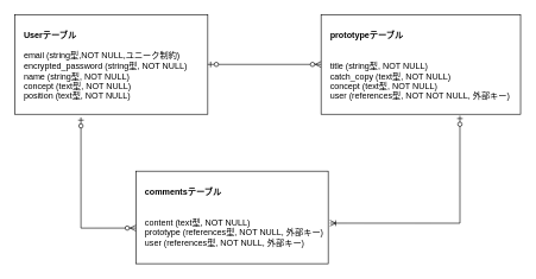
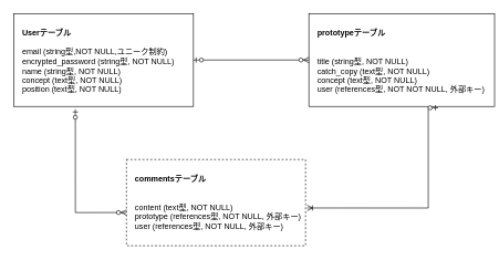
- <mxCell id="3" value="&lt;b&gt;prototypeテーブル&lt;br&gt;&lt;/b&gt;&lt;br&gt;&lt;br&gt;title (string型, NOT NULL)&lt;br&gt;catch_copy (text型, NOT NULL)&lt;br&gt;concept (text型, NOT NULL)&lt;br&gt;user (references型, NOT NOT NULL, 外部キー)" style="rounded=0;whiteSpace=wrap;html=1;align=left;spacingTop=3;spacingLeft=11;" vertex="1" parent="1"><mxGeometry x="450" y="20" width="280" height="140" as="geometry" /></mxCell>
+ <mxCell id="3" value="&lt;b&gt;prototypeテーブル&lt;br&gt;&lt;/b&gt;&lt;br&gt;&lt;br&gt;title (string型, NOT NULL)&lt;br&gt;catch_copy (text型, NOT NULL)&lt;br&gt;concept (text型, NOT NULL)&lt;br&gt;user (references型, NOT NOT NULL, 外部キー)" style="rounded=0;whiteSpace=wrap;html=1;align=left;spacingTop=3;spacingLeft=11;" vertex="1" parent="1"><mxGeometry x="465" y="20" width="280" height="140" as="geometry" /></mxCell>
- <mxCell id="4" value="&lt;b&gt;commentsテーブル&lt;br&gt;&lt;/b&gt;&lt;br&gt;&lt;br&gt;content (text型, NOT NULL)&lt;br&gt;prototype (references型, NOT NULL, 外部キー)&lt;br&gt;user (references型, NOT NULL, 外部キー)" style="rounded=0;whiteSpace=wrap;html=1;align=left;spacingLeft=11;" vertex="1" parent="1"><mxGeometry x="190" y="240" width="270" height="130" as="geometry" /></mxCell>
+ <mxCell id="4" value="&lt;b&gt;commentsテーブル&lt;br&gt;&lt;/b&gt;&lt;br&gt;&lt;br&gt;content (text型, NOT NULL)&lt;br&gt;prototype (references型, NOT NULL, 外部キー)&lt;br&gt;user (references型, NOT NULL, 外部キー)" style="rounded=0;whiteSpace=wrap;html=1;align=left;spacingLeft=11;dashed=1;" vertex="1" parent="1"><mxGeometry x="190" y="240" width="270" height="130" as="geometry" /></mxCell>
